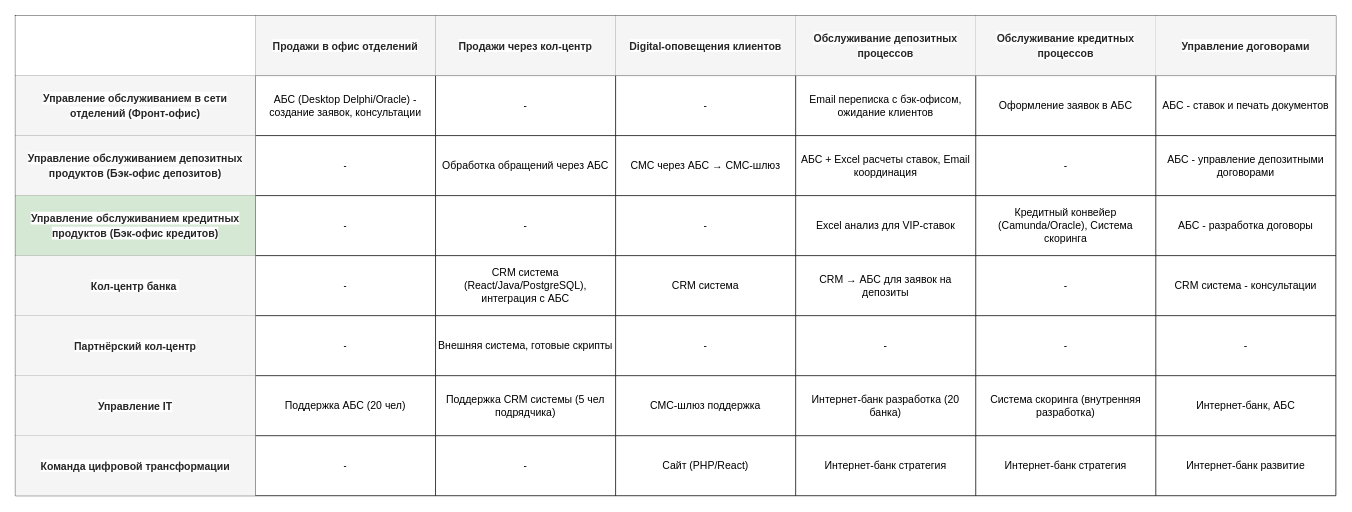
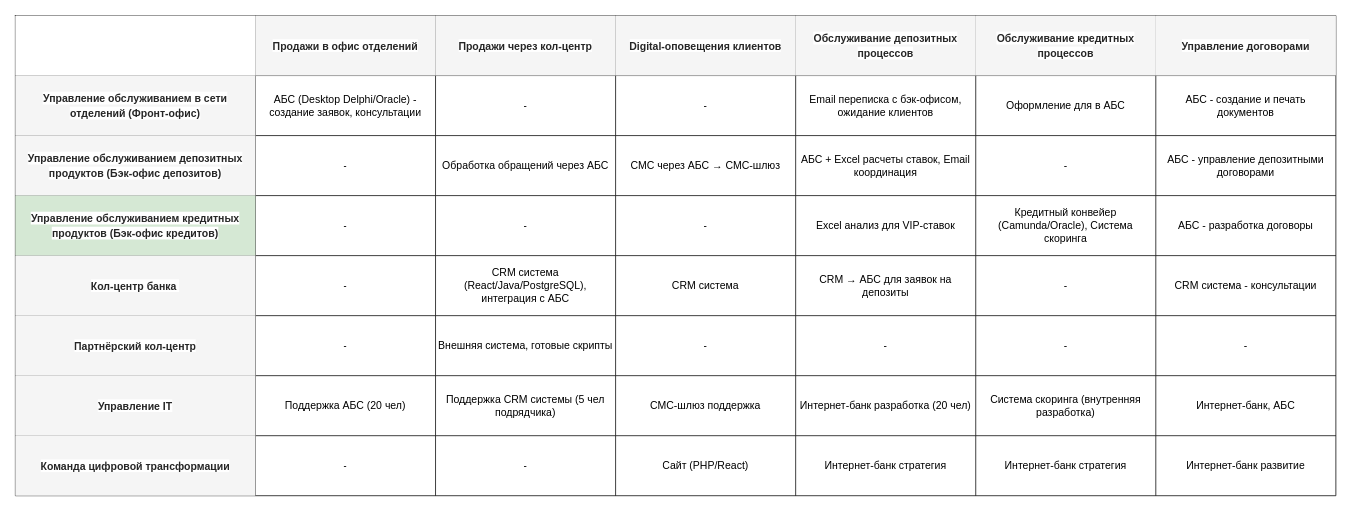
- <mxCell id="17" value="Оформление заявок в АБС" style="shape=partialRectangle;html=1;whiteSpace=wrap;connectable=0;strokeColor=inherit;overflow=hidden;fillColor=none;top=0;left=0;bottom=0;right=0;pointerEvents=1;fontSize=14;" vertex="1" parent="11"><mxGeometry x="1280" width="240" height="80" as="geometry"><mxRectangle width="240" height="80" as="alternateBounds" /></mxGeometry></mxCell>
+ <mxCell id="17" value="Оформление для в АБС" style="shape=partialRectangle;html=1;whiteSpace=wrap;connectable=0;strokeColor=inherit;overflow=hidden;fillColor=none;top=0;left=0;bottom=0;right=0;pointerEvents=1;fontSize=14;" vertex="1" parent="11"><mxGeometry x="1280" width="240" height="80" as="geometry"><mxRectangle width="240" height="80" as="alternateBounds" /></mxGeometry></mxCell>
- <mxCell id="18" value="АБС - ставок и печать документов" style="shape=partialRectangle;html=1;whiteSpace=wrap;connectable=0;strokeColor=inherit;overflow=hidden;fillColor=none;top=0;left=0;bottom=0;right=0;pointerEvents=1;fontSize=14;" vertex="1" parent="11"><mxGeometry x="1520" width="240" height="80" as="geometry"><mxRectangle width="240" height="80" as="alternateBounds" /></mxGeometry></mxCell>
+ <mxCell id="18" value="АБС - создание и печать документов" style="shape=partialRectangle;html=1;whiteSpace=wrap;connectable=0;strokeColor=inherit;overflow=hidden;fillColor=none;top=0;left=0;bottom=0;right=0;pointerEvents=1;fontSize=14;" vertex="1" parent="11"><mxGeometry x="1520" width="240" height="80" as="geometry"><mxRectangle width="240" height="80" as="alternateBounds" /></mxGeometry></mxCell>
- <mxCell id="56" value="Интернет-банк разработка (20 банка)" style="shape=partialRectangle;html=1;whiteSpace=wrap;connectable=0;strokeColor=inherit;overflow=hidden;fillColor=none;top=0;left=0;bottom=0;right=0;pointerEvents=1;fontSize=14;" vertex="1" parent="51"><mxGeometry x="1040" width="240" height="80" as="geometry"><mxRectangle width="240" height="80" as="alternateBounds" /></mxGeometry></mxCell>
+ <mxCell id="56" value="Интернет-банк разработка (20 чел)" style="shape=partialRectangle;html=1;whiteSpace=wrap;connectable=0;strokeColor=inherit;overflow=hidden;fillColor=none;top=0;left=0;bottom=0;right=0;pointerEvents=1;fontSize=14;" vertex="1" parent="51"><mxGeometry x="1040" width="240" height="80" as="geometry"><mxRectangle width="240" height="80" as="alternateBounds" /></mxGeometry></mxCell>
